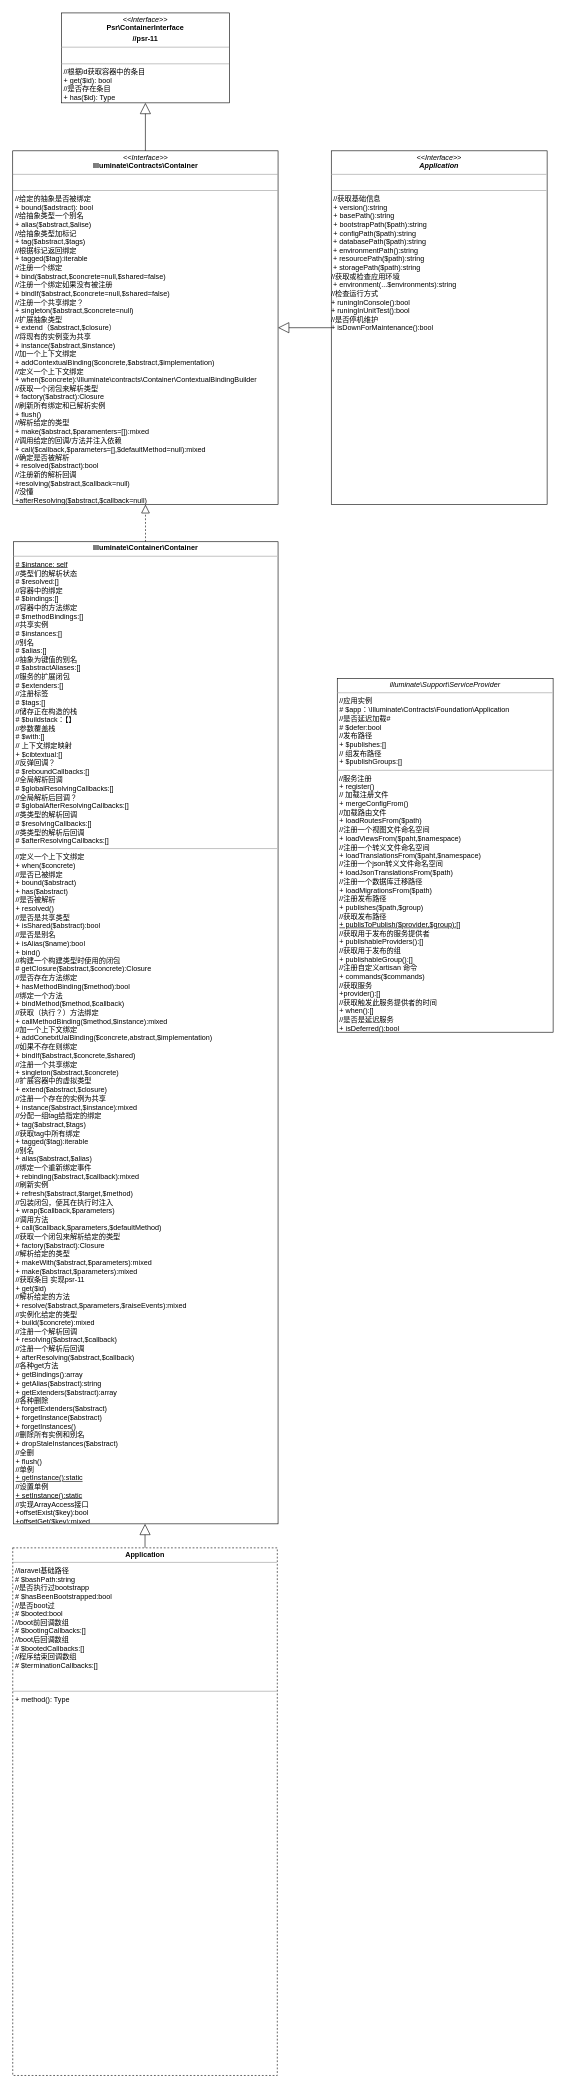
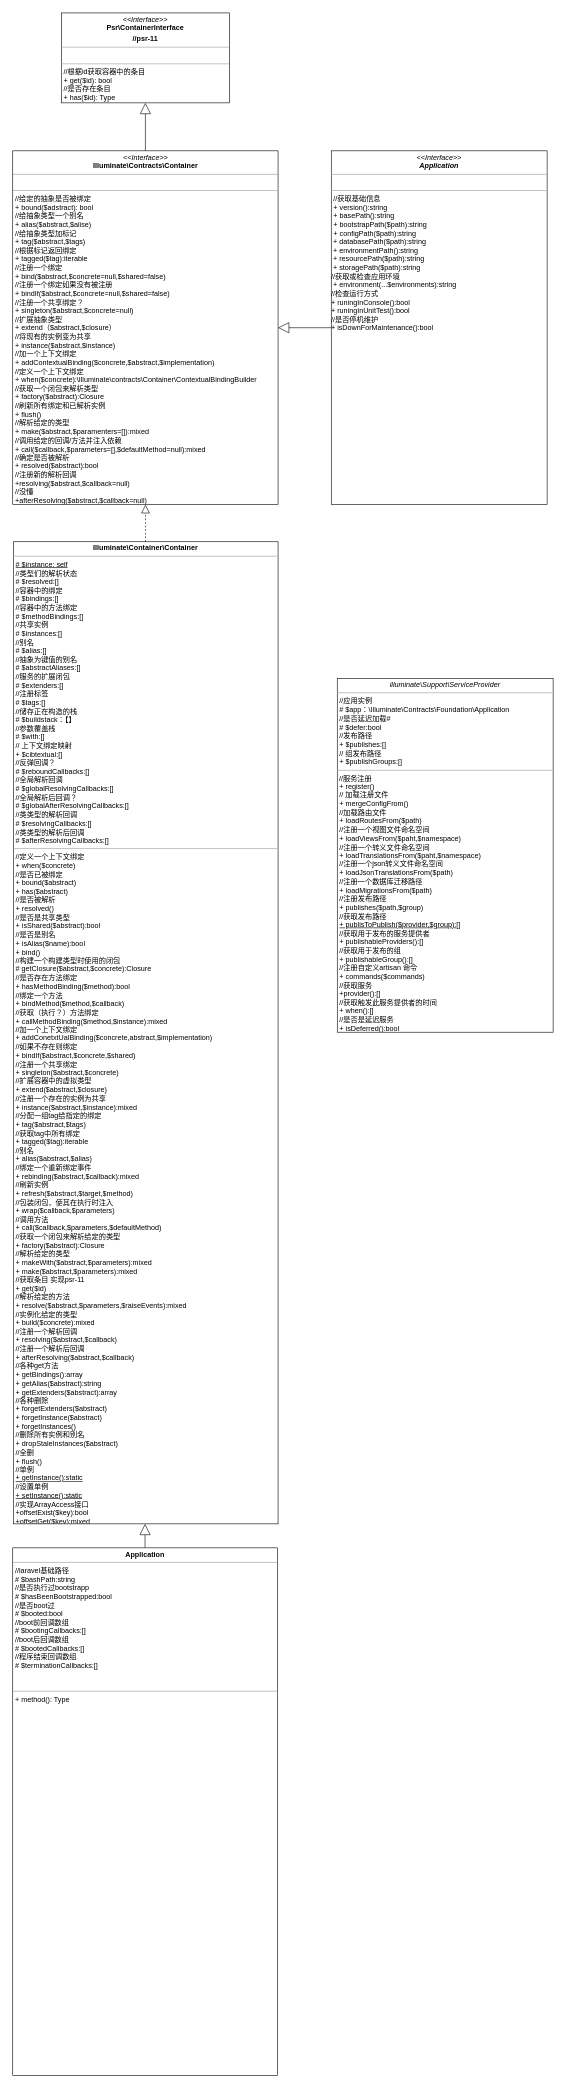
- <mxCell id="8" value="&lt;p style=&quot;margin: 0px ; margin-top: 4px ; text-align: center&quot;&gt;&lt;b&gt;Application&lt;/b&gt;&lt;/p&gt;&lt;hr size=&quot;1&quot;&gt;&lt;p style=&quot;margin: 0px ; margin-left: 4px&quot;&gt;//laravel基础路径&lt;/p&gt;&lt;p style=&quot;margin: 0px ; margin-left: 4px&quot;&gt;# $bashPath:string&lt;/p&gt;&lt;p style=&quot;margin: 0px ; margin-left: 4px&quot;&gt;//是否执行过bootstrapp&lt;/p&gt;&lt;p style=&quot;margin: 0px ; margin-left: 4px&quot;&gt;# $hasBeenBootstrapped:bool&lt;/p&gt;&lt;p style=&quot;margin: 0px ; margin-left: 4px&quot;&gt;//是否boot过&lt;/p&gt;&lt;p style=&quot;margin: 0px ; margin-left: 4px&quot;&gt;# $booted:bool&lt;/p&gt;&lt;p style=&quot;margin: 0px ; margin-left: 4px&quot;&gt;//boot前回调数组&lt;/p&gt;&lt;p style=&quot;margin: 0px ; margin-left: 4px&quot;&gt;# $bootingCallbacks:[]&lt;/p&gt;&lt;p style=&quot;margin: 0px 0px 0px 4px&quot;&gt;//boot后回调数组&lt;/p&gt;&lt;p style=&quot;margin: 0px 0px 0px 4px&quot;&gt;# $bootedCallbacks:[]&lt;/p&gt;&lt;p style=&quot;margin: 0px 0px 0px 4px&quot;&gt;//程序结束回调数组&lt;/p&gt;&lt;p style=&quot;margin: 0px 0px 0px 4px&quot;&gt;# $terminationCallbacks:[]&lt;/p&gt;&lt;p style=&quot;margin: 0px 0px 0px 4px&quot;&gt;&lt;br&gt;&lt;/p&gt;&lt;div&gt;&lt;br&gt;&lt;/div&gt;&lt;hr size=&quot;1&quot;&gt;&lt;p style=&quot;margin: 0px ; margin-left: 4px&quot;&gt;+ method(): Type&lt;/p&gt;" style="verticalAlign=top;align=left;overflow=fill;fontSize=12;fontFamily=Helvetica;html=1;dashed=1;" vertex="1" parent="1"><mxGeometry x="20.75" y="2580" width="441.25" height="880" as="geometry" /></mxCell>
+ <mxCell id="8" value="&lt;p style=&quot;margin: 0px ; margin-top: 4px ; text-align: center&quot;&gt;&lt;b&gt;Application&lt;/b&gt;&lt;/p&gt;&lt;hr size=&quot;1&quot;&gt;&lt;p style=&quot;margin: 0px ; margin-left: 4px&quot;&gt;//laravel基础路径&lt;/p&gt;&lt;p style=&quot;margin: 0px ; margin-left: 4px&quot;&gt;# $bashPath:string&lt;/p&gt;&lt;p style=&quot;margin: 0px ; margin-left: 4px&quot;&gt;//是否执行过bootstrapp&lt;/p&gt;&lt;p style=&quot;margin: 0px ; margin-left: 4px&quot;&gt;# $hasBeenBootstrapped:bool&lt;/p&gt;&lt;p style=&quot;margin: 0px ; margin-left: 4px&quot;&gt;//是否boot过&lt;/p&gt;&lt;p style=&quot;margin: 0px ; margin-left: 4px&quot;&gt;# $booted:bool&lt;/p&gt;&lt;p style=&quot;margin: 0px ; margin-left: 4px&quot;&gt;//boot前回调数组&lt;/p&gt;&lt;p style=&quot;margin: 0px ; margin-left: 4px&quot;&gt;# $bootingCallbacks:[]&lt;/p&gt;&lt;p style=&quot;margin: 0px 0px 0px 4px&quot;&gt;//boot后回调数组&lt;/p&gt;&lt;p style=&quot;margin: 0px 0px 0px 4px&quot;&gt;# $bootedCallbacks:[]&lt;/p&gt;&lt;p style=&quot;margin: 0px 0px 0px 4px&quot;&gt;//程序结束回调数组&lt;/p&gt;&lt;p style=&quot;margin: 0px 0px 0px 4px&quot;&gt;# $terminationCallbacks:[]&lt;/p&gt;&lt;p style=&quot;margin: 0px 0px 0px 4px&quot;&gt;&lt;br&gt;&lt;/p&gt;&lt;div&gt;&lt;br&gt;&lt;/div&gt;&lt;hr size=&quot;1&quot;&gt;&lt;p style=&quot;margin: 0px ; margin-left: 4px&quot;&gt;+ method(): Type&lt;/p&gt;" style="verticalAlign=top;align=left;overflow=fill;fontSize=12;fontFamily=Helvetica;html=1;" vertex="1" parent="1"><mxGeometry x="20.75" y="2580" width="441.25" height="880" as="geometry" /></mxCell>
